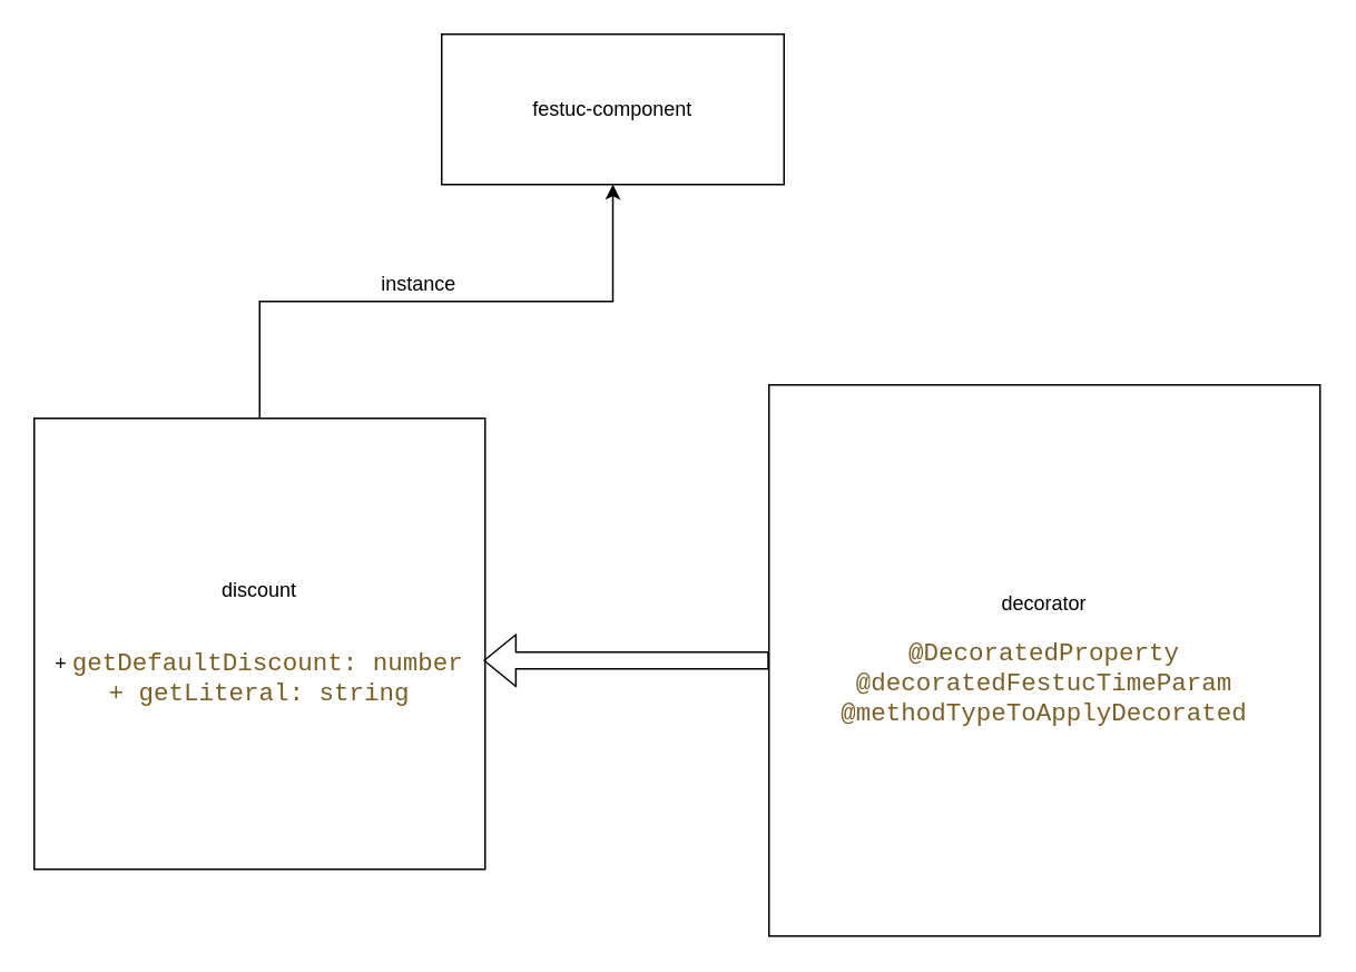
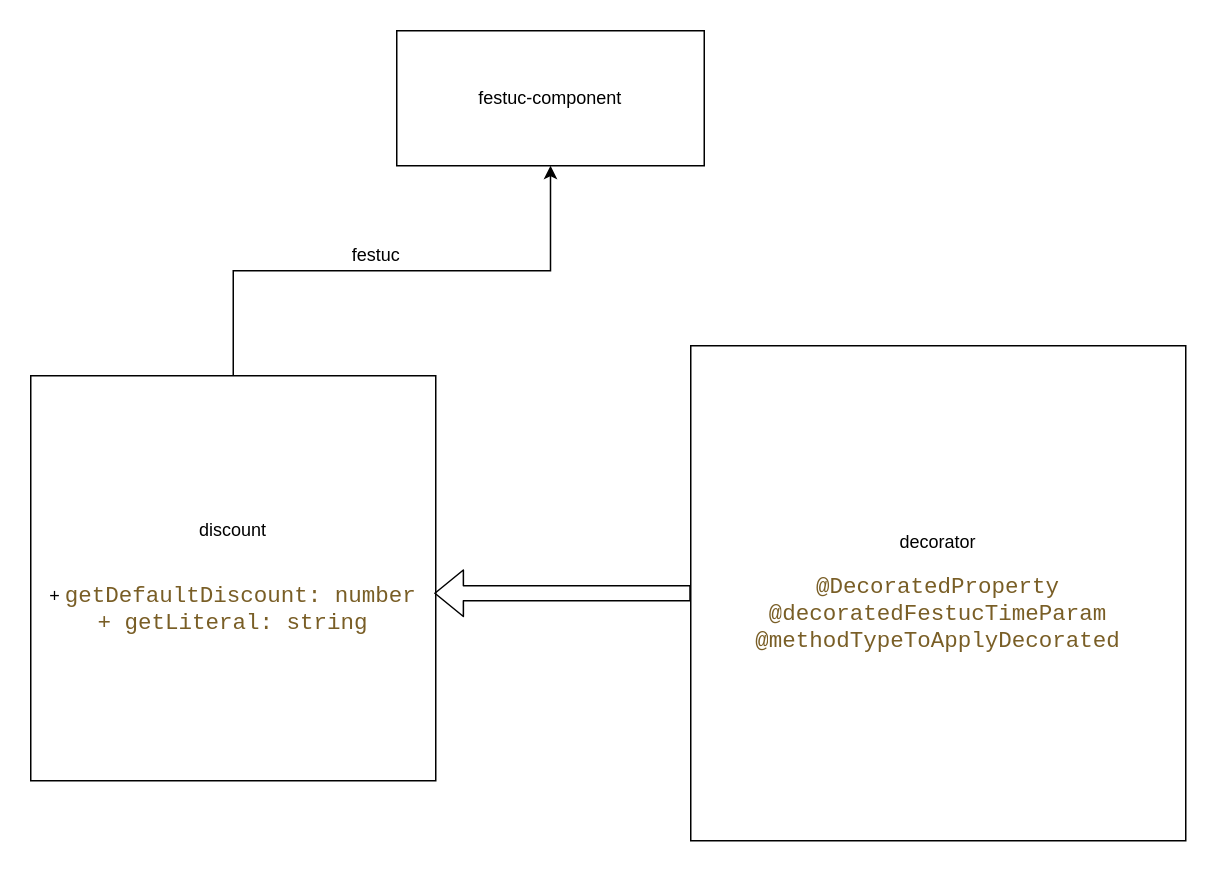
- <mxCell id="7" value="instance" style="text;html=1;align=center;verticalAlign=middle;resizable=0;points=[];autosize=1;strokeColor=none;" vertex="1" parent="1"><mxGeometry x="220" y="160" width="60" height="20" as="geometry" /></mxCell>
+ <mxCell id="7" value="festuc" style="text;html=1;align=center;verticalAlign=middle;resizable=0;points=[];autosize=1;strokeColor=none;" vertex="1" parent="1"><mxGeometry x="220" y="160" width="60" height="20" as="geometry" /></mxCell>
